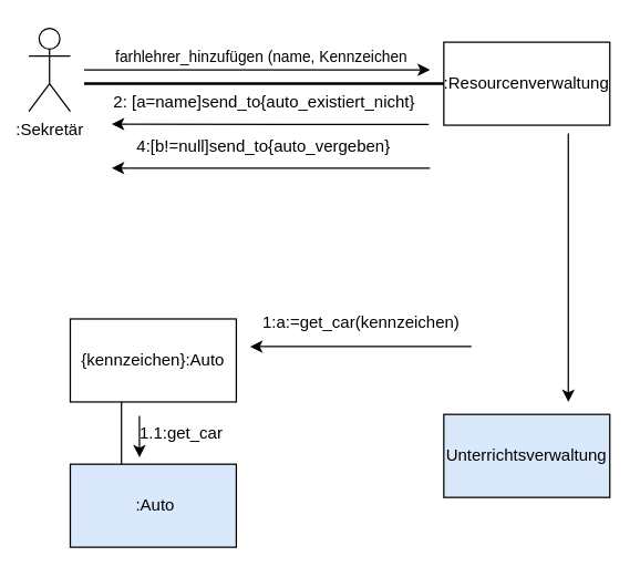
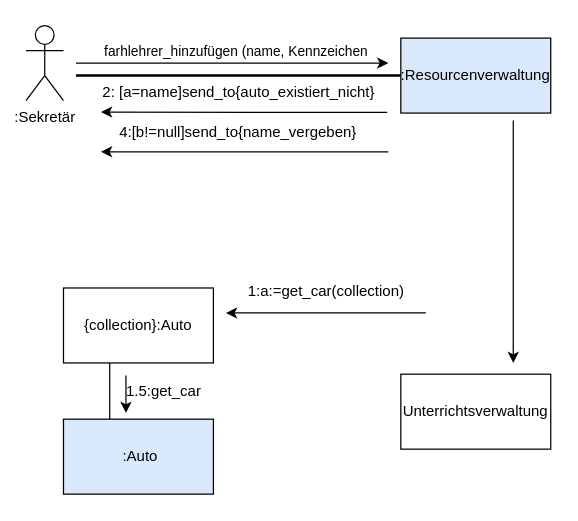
- <mxCell id="3" value=":Resourcenverwaltung" style="rounded=0;whiteSpace=wrap;html=1;" vertex="1" parent="1"><mxGeometry x="320" y="30" width="120" height="60" as="geometry" /></mxCell>
+ <mxCell id="3" value=":Resourcenverwaltung" style="rounded=0;whiteSpace=wrap;html=1;fillColor=#dae8fc;" vertex="1" parent="1"><mxGeometry x="320" y="30" width="120" height="60" as="geometry" /></mxCell>
- <mxCell id="9" value="4:[b!=null]send_to{auto_vergeben}" style="text;html=1;strokeColor=none;fillColor=none;align=center;verticalAlign=middle;whiteSpace=wrap;rounded=0;" vertex="1" parent="1"><mxGeometry x="90" y="91" width="200" height="30" as="geometry" /></mxCell>
+ <mxCell id="9" value="4:[b!=null]send_to{name_vergeben}" style="text;html=1;strokeColor=none;fillColor=none;align=center;verticalAlign=middle;whiteSpace=wrap;rounded=0;" vertex="1" parent="1"><mxGeometry x="90" y="91" width="200" height="30" as="geometry" /></mxCell>
- <mxCell id="15" value="1:a:=get_car(kennzeichen)" style="text;html=1;align=center;verticalAlign=middle;resizable=0;points=[];autosize=1;strokeColor=none;fillColor=none;" vertex="1" parent="1"><mxGeometry x="175" y="218" width="170" height="30" as="geometry" /></mxCell>
+ <mxCell id="15" value="1:a:=get_car(collection)" style="text;html=1;align=center;verticalAlign=middle;resizable=0;points=[];autosize=1;strokeColor=none;fillColor=none;" vertex="1" parent="1"><mxGeometry x="175" y="218" width="170" height="30" as="geometry" /></mxCell>
- <mxCell id="13" value="{kennzeichen}:Auto" style="whiteSpace=wrap;html=1;" vertex="1" parent="1"><mxGeometry x="50" y="230" width="120" height="60" as="geometry" /></mxCell>
+ <mxCell id="13" value="{collection}:Auto" style="whiteSpace=wrap;html=1;" vertex="1" parent="1"><mxGeometry x="50" y="230" width="120" height="60" as="geometry" /></mxCell>
- <mxCell id="19" value="1.1:get_car" style="text;html=1;align=center;verticalAlign=middle;resizable=0;points=[];autosize=1;strokeColor=none;fillColor=none;" vertex="1" parent="1"><mxGeometry x="90" y="298" width="80" height="30" as="geometry" /></mxCell>
+ <mxCell id="19" value="1.5:get_car" style="text;html=1;align=center;verticalAlign=middle;resizable=0;points=[];autosize=1;strokeColor=none;fillColor=none;" vertex="1" parent="1"><mxGeometry x="90" y="298" width="80" height="30" as="geometry" /></mxCell>
- <mxCell id="11" value="Unterrichtsverwaltung" style="whiteSpace=wrap;html=1;fillColor=#dae8fc;" vertex="1" parent="1"><mxGeometry x="320" y="299" width="120" height="60" as="geometry" /></mxCell>
+ <mxCell id="11" value="Unterrichtsverwaltung" style="whiteSpace=wrap;html=1;" vertex="1" parent="1"><mxGeometry x="320" y="299" width="120" height="60" as="geometry" /></mxCell>
